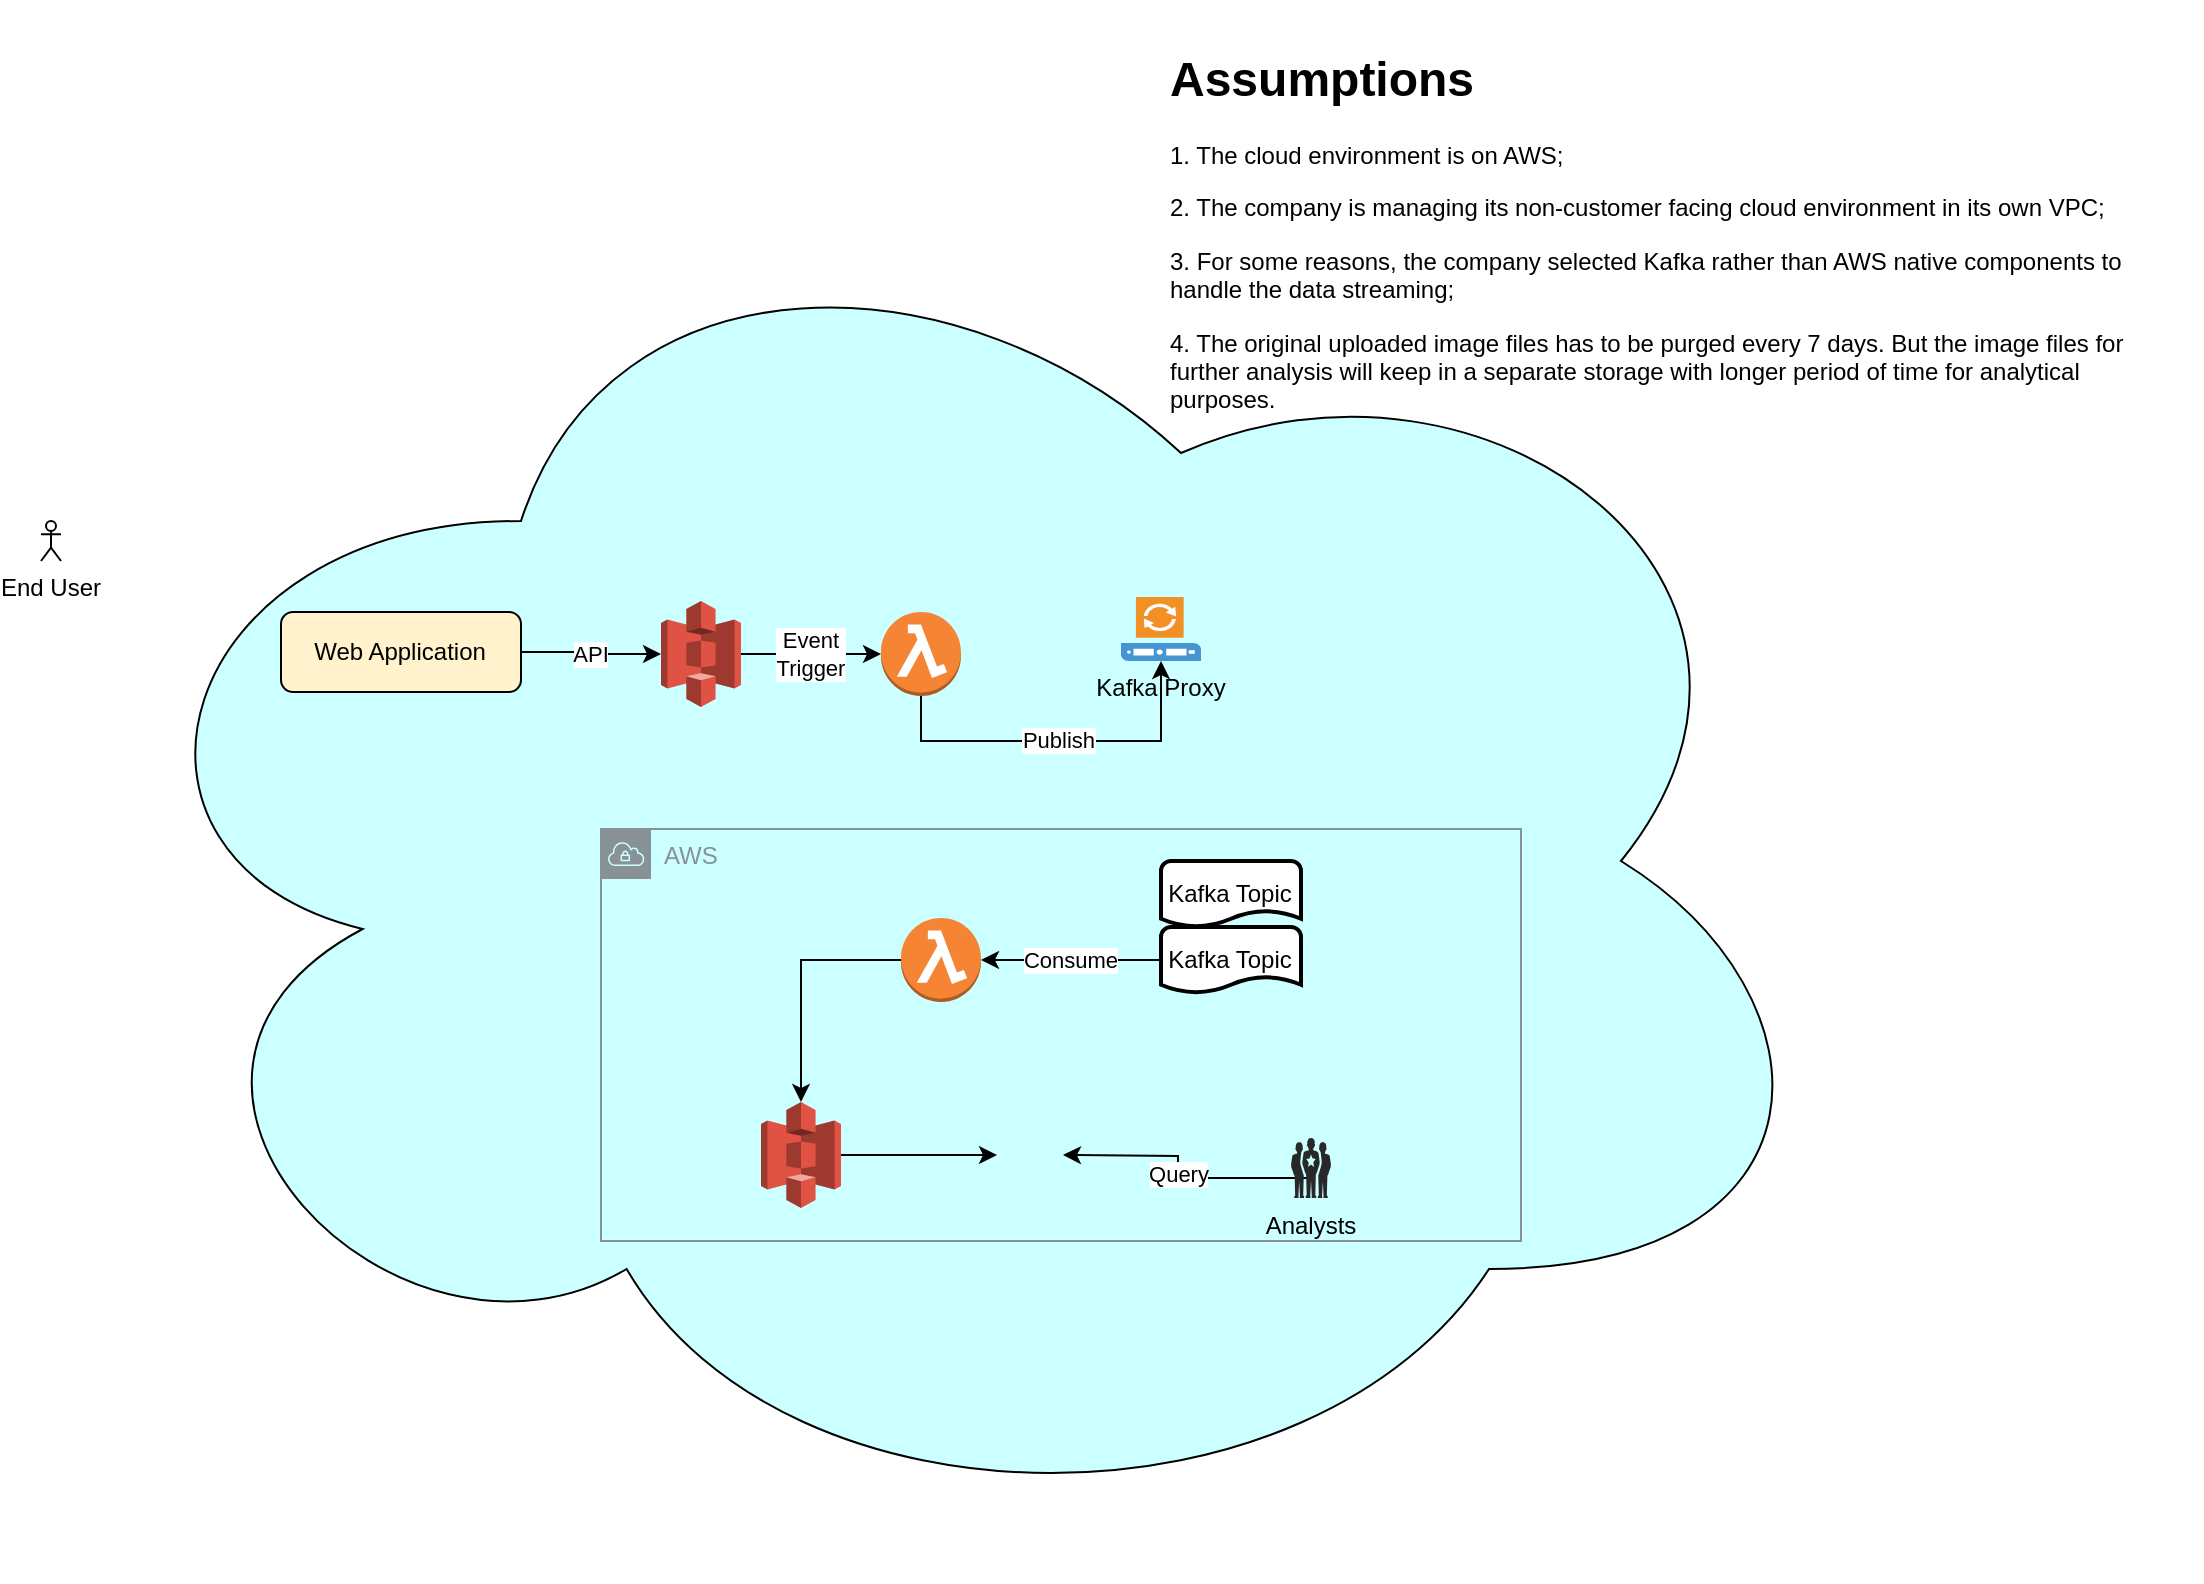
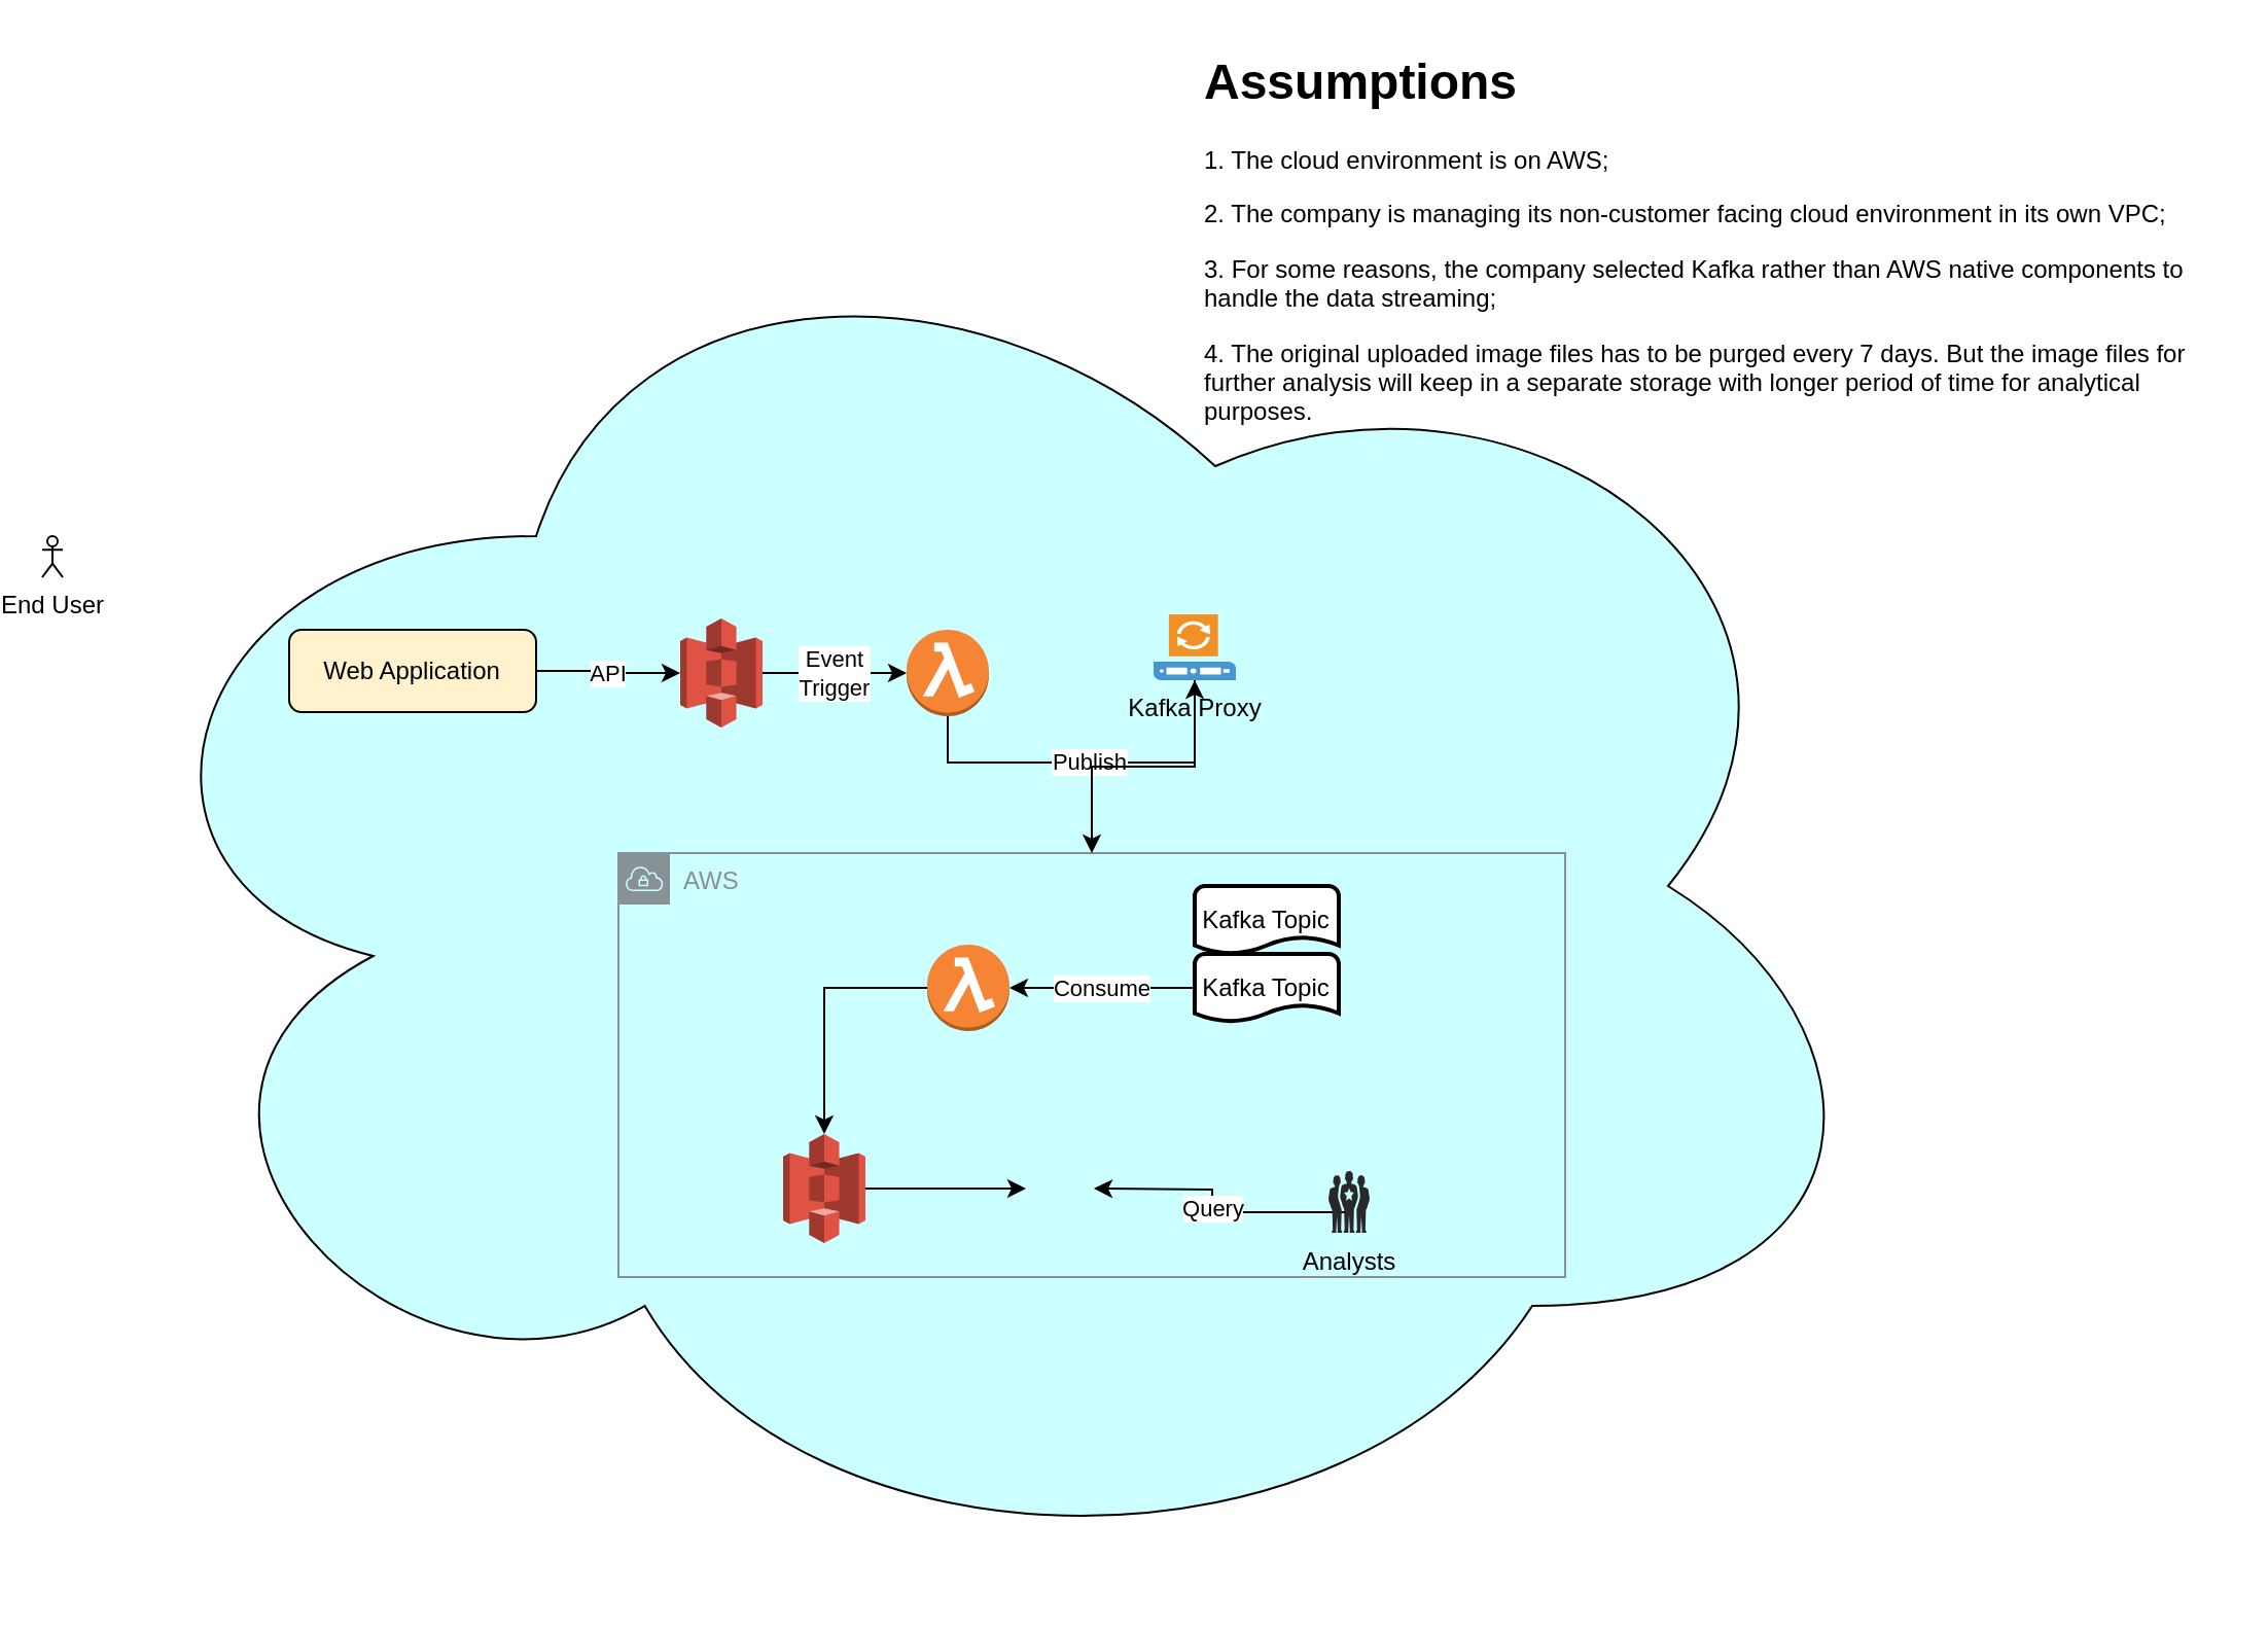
+ <mxCell id="19" style="edgeStyle=orthogonalEdgeStyle;rounded=0;orthogonalLoop=1;jettySize=auto;html=1;" parent="1" source="20" target="3" edge="1"><mxGeometry relative="1" as="geometry" /></mxCell>
